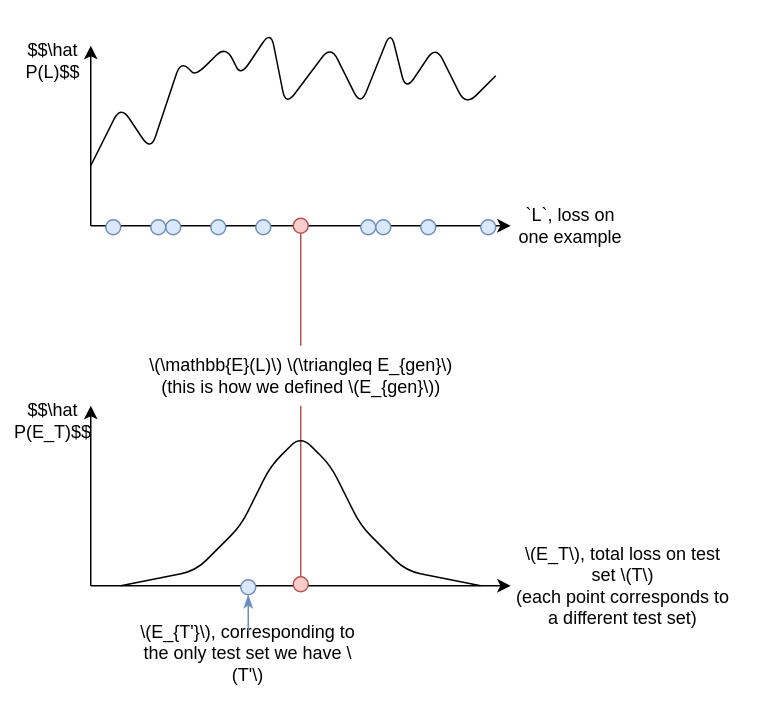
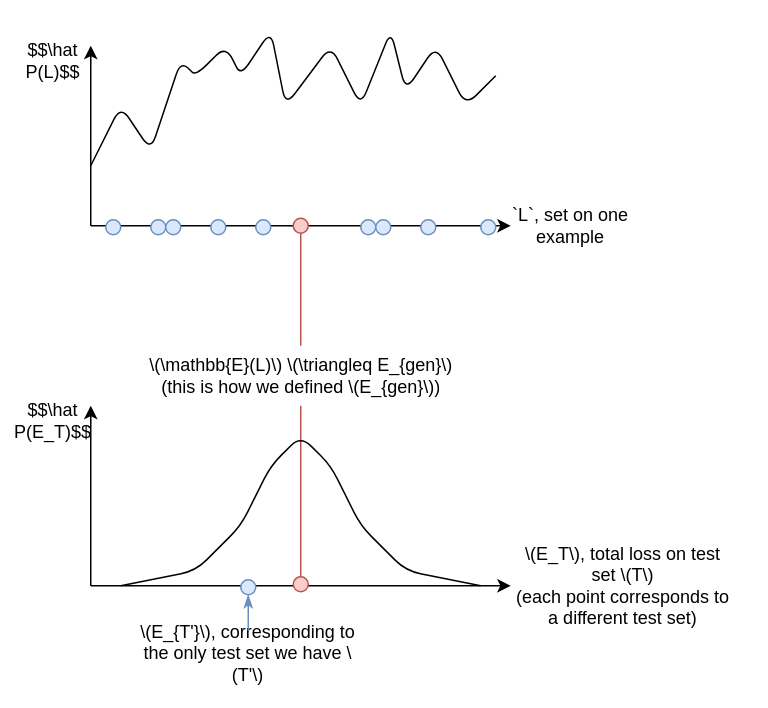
- <mxCell id="6" value="`L`, loss on one example" style="text;html=1;strokeColor=none;fillColor=none;align=center;verticalAlign=middle;whiteSpace=wrap;rounded=0;" vertex="1" parent="1"><mxGeometry x="340" y="140" width="80" height="20" as="geometry" /></mxCell>
+ <mxCell id="6" value="`L`, set on one example" style="text;html=1;strokeColor=none;fillColor=none;align=center;verticalAlign=middle;whiteSpace=wrap;rounded=0;" vertex="1" parent="1"><mxGeometry x="340" y="140" width="80" height="20" as="geometry" /></mxCell>
